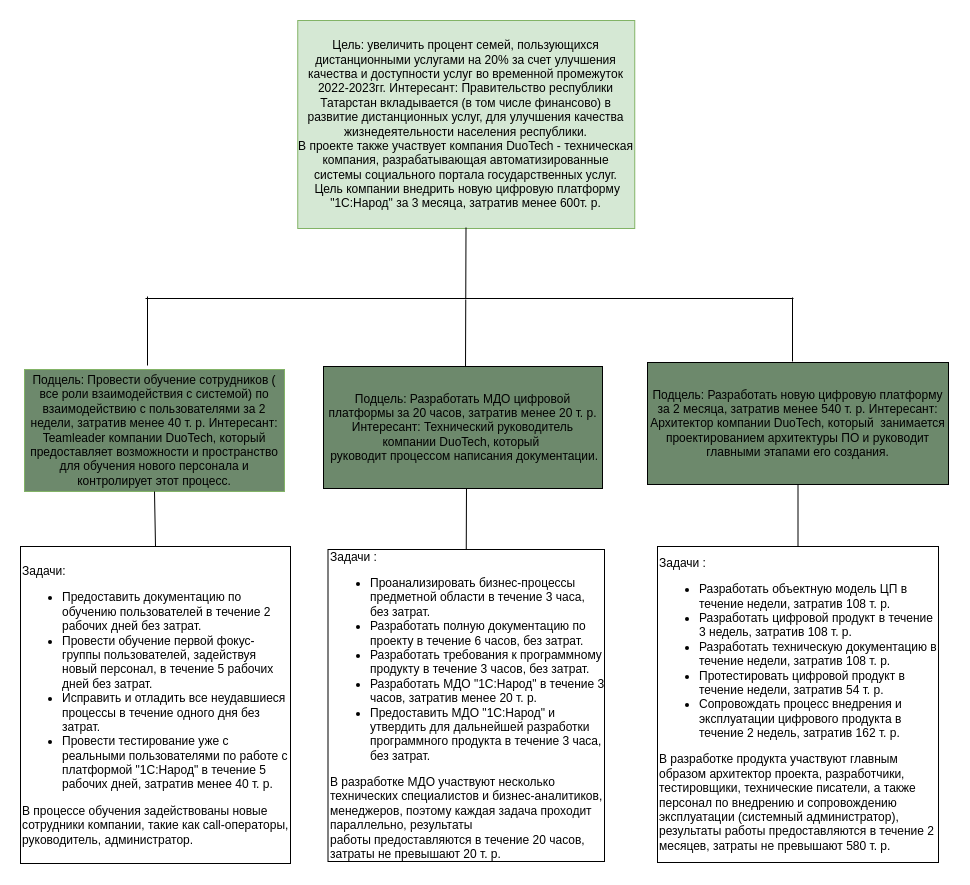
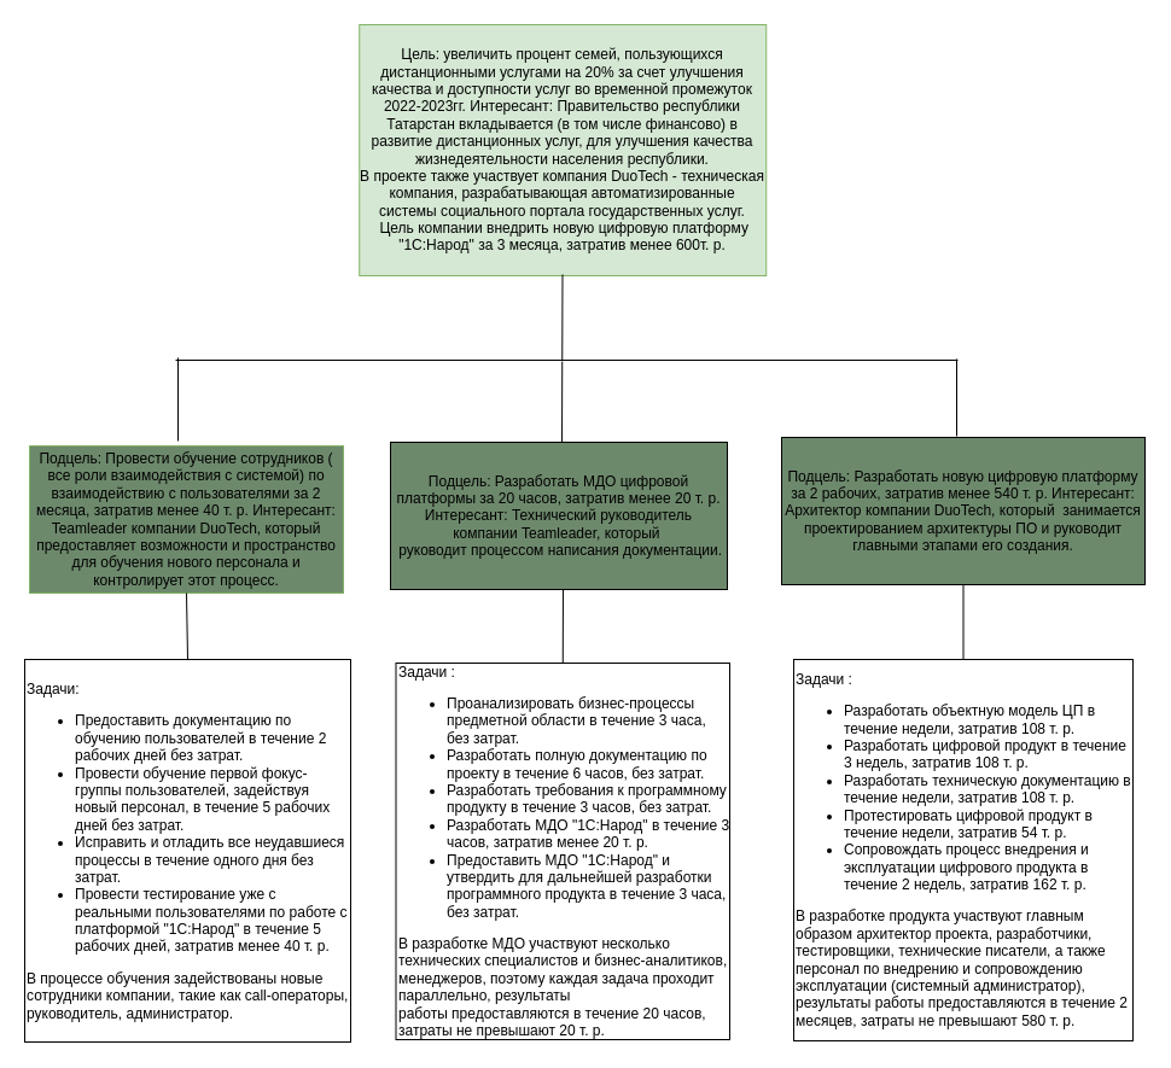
- <mxCell id="7" value="Подцель: Разработать новую цифровую платформу за 2 месяца, затратив менее 540 т. р. Интересант: Архитектор компании DuoTech, который&amp;nbsp; занимается проектированием архитектуры ПО и руководит главными этапами его создания." style="rounded=0;whiteSpace=wrap;html=1;fillColor=#6d896c;" parent="1" vertex="1"><mxGeometry x="647" y="362" width="301" height="122" as="geometry" /></mxCell>
+ <mxCell id="7" value="Подцель: Разработать новую цифровую платформу за 2 рабочих, затратив менее 540 т. р. Интересант: Архитектор компании DuoTech, который&amp;nbsp; занимается проектированием архитектуры ПО и руководит главными этапами его создания." style="rounded=0;whiteSpace=wrap;html=1;fillColor=#6d896c;" parent="1" vertex="1"><mxGeometry x="647" y="362" width="301" height="122" as="geometry" /></mxCell>
- <mxCell id="6" value="Подцель: Разработать МДО цифровой платформы за 20 часов, затратив менее 20 т. р. Интересант: Технический руководитель компании DuoTech, который&amp;nbsp;&lt;br&gt;&amp;nbsp;руководит процессом написания документации." style="rounded=0;whiteSpace=wrap;html=1;fillColor=#6d896c;" parent="1" vertex="1"><mxGeometry x="323" y="366" width="279" height="122" as="geometry" /></mxCell>
+ <mxCell id="6" value="Подцель: Разработать МДО цифровой платформы за 20 часов, затратив менее 20 т. р. Интересант: Технический руководитель компании Teamleader, который&amp;nbsp;&lt;br&gt;&amp;nbsp;руководит процессом написания документации." style="rounded=0;whiteSpace=wrap;html=1;fillColor=#6d896c;" parent="1" vertex="1"><mxGeometry x="323" y="366" width="279" height="122" as="geometry" /></mxCell>
- <mxCell id="5" value="Подцель: Провести обучение сотрудников ( все роли взаимодействия с системой) по взаимодействию с пользователями за 2 недели, затратив менее 40 т. р. Интересант: Teamleader компании DuoTech, который предоставляет возможности и пространство для обучения нового персонала и контролирует этот процесс." style="rounded=0;whiteSpace=wrap;html=1;fillColor=#6d896c;strokeColor=#82b366;" parent="1" vertex="1"><mxGeometry x="24" y="369" width="260" height="122" as="geometry" /></mxCell>
+ <mxCell id="5" value="Подцель: Провести обучение сотрудников ( все роли взаимодействия с системой) по взаимодействию с пользователями за 2 месяца, затратив менее 40 т. р. Интересант: Teamleader компании DuoTech, который предоставляет возможности и пространство для обучения нового персонала и контролирует этот процесс." style="rounded=0;whiteSpace=wrap;html=1;fillColor=#6d896c;strokeColor=#82b366;" parent="1" vertex="1"><mxGeometry x="24" y="369" width="260" height="122" as="geometry" /></mxCell>
